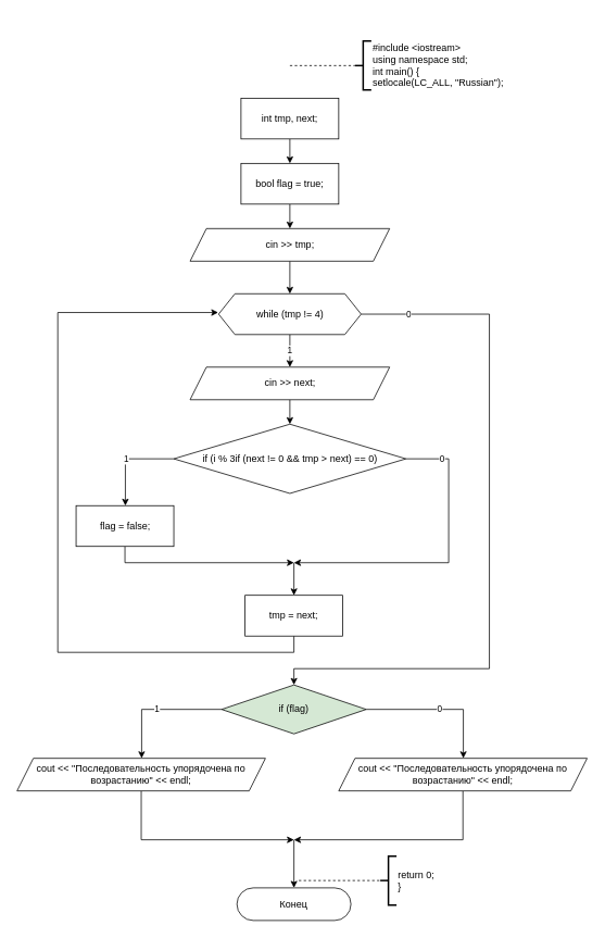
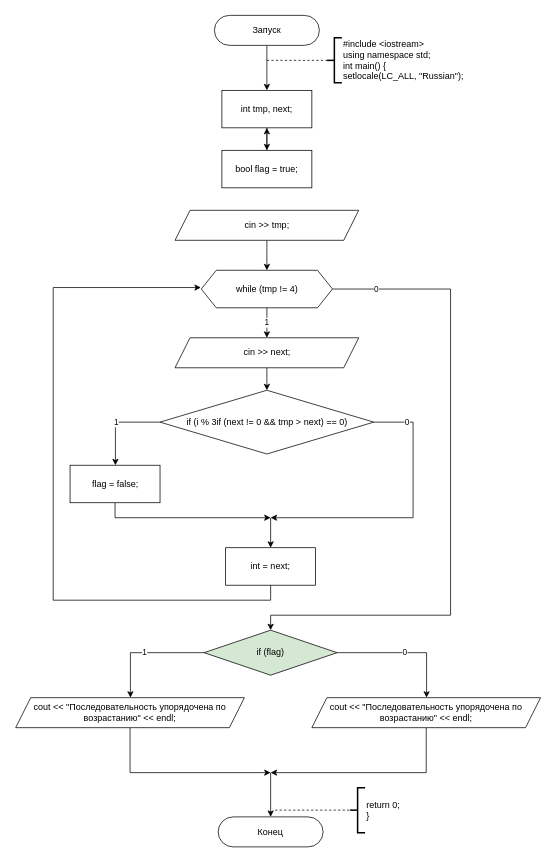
+ <mxCell id="3" value="Запуск" style="rounded=1;whiteSpace=wrap;html=1;arcSize=50;" parent="1" vertex="1"><mxGeometry x="285" y="20" width="140" height="40" as="geometry" /></mxCell>
+ <mxCell id="2" style="edgeStyle=orthogonalEdgeStyle;rounded=0;orthogonalLoop=1;jettySize=auto;html=1;" parent="1" source="3" target="5" edge="1"><mxGeometry relative="1" as="geometry" /></mxCell>
- <mxCell id="11" style="edgeStyle=orthogonalEdgeStyle;html=1;rounded=0;" parent="1" source="12" target="14" edge="1"><mxGeometry relative="1" as="geometry" /></mxCell>
+ <mxCell id="11" style="edgeStyle=orthogonalEdgeStyle;html=1;rounded=0;" parent="1" source="12" target="5" edge="1"><mxGeometry relative="1" as="geometry" /></mxCell>
- <mxCell id="26" value="tmp = next;" style="rounded=0;whiteSpace=wrap;html=1;" parent="1" vertex="1"><mxGeometry x="300" y="730" width="120" height="50" as="geometry" /></mxCell>
+ <mxCell id="26" value="int = next;" style="rounded=0;whiteSpace=wrap;html=1;" parent="1" vertex="1"><mxGeometry x="300" y="730" width="120" height="50" as="geometry" /></mxCell>
